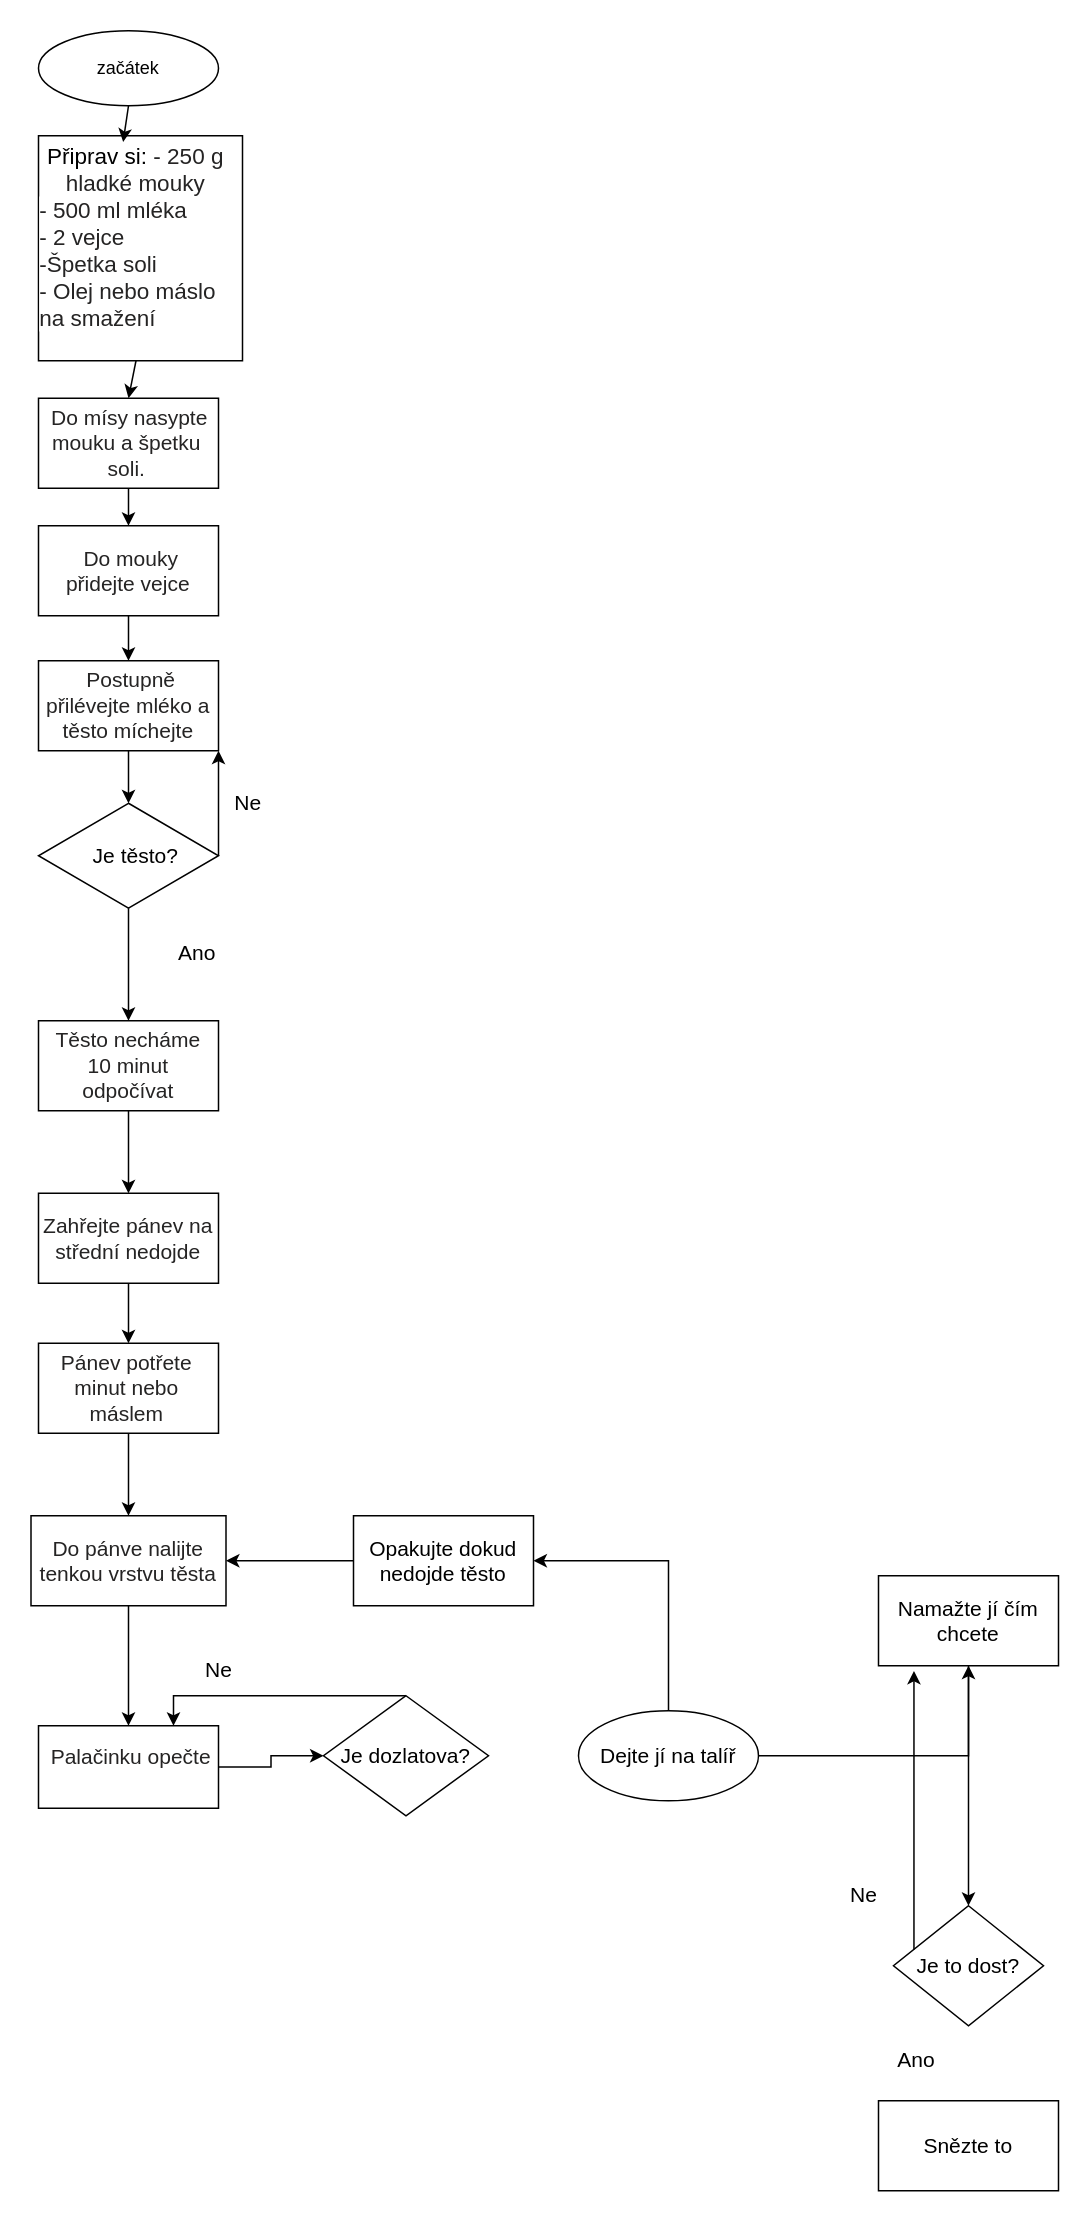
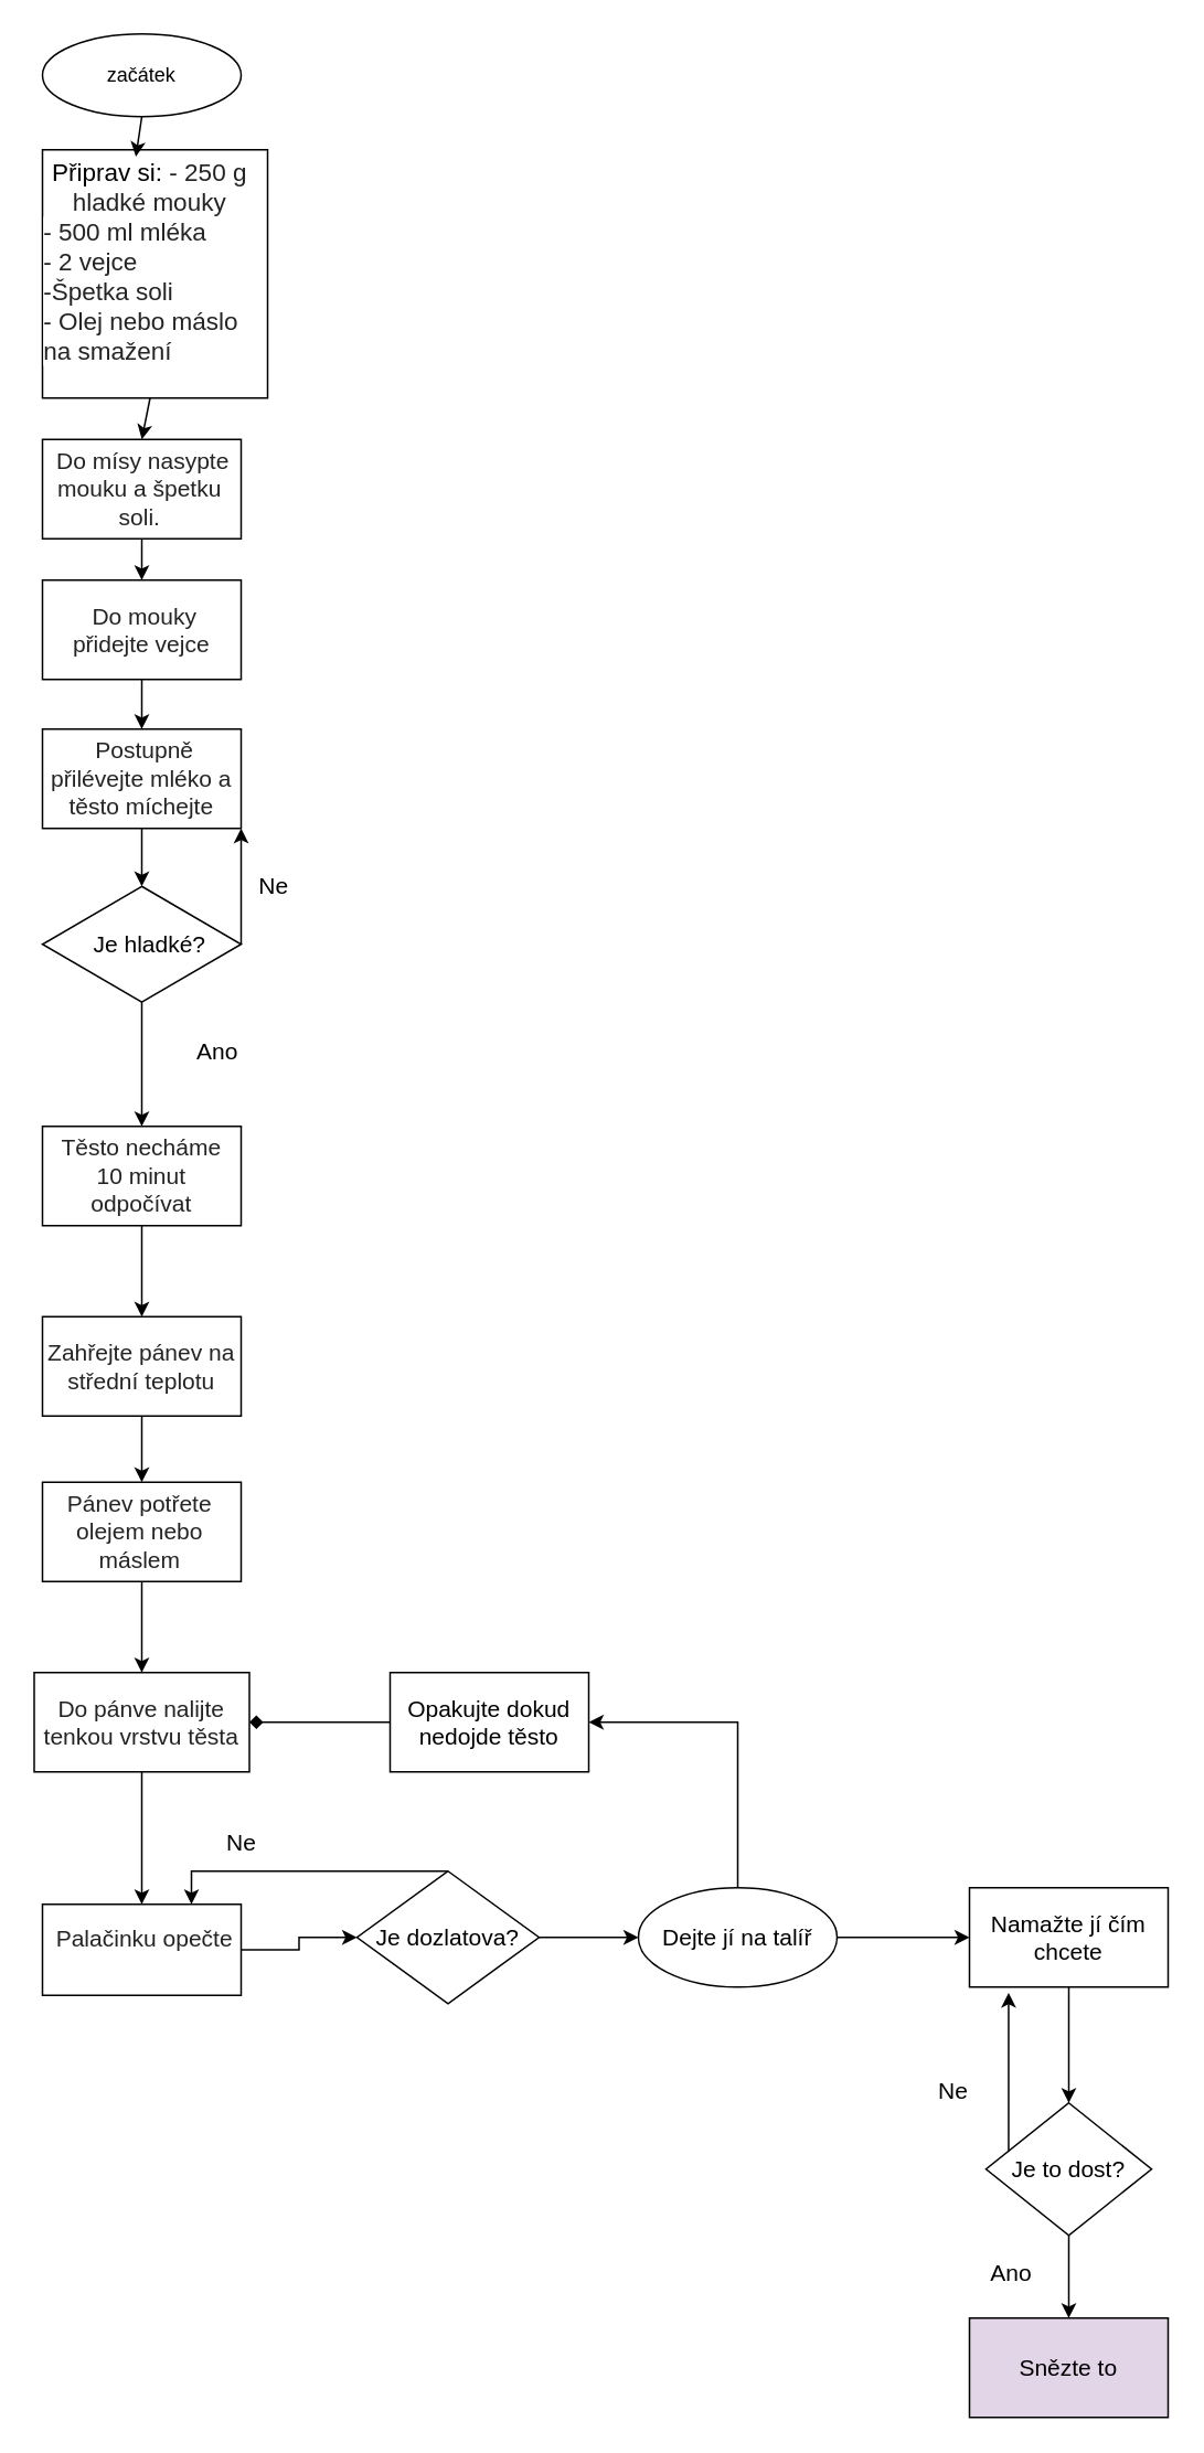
- <mxCell id="16" value="Je těsto?" style="text;html=1;align=center;verticalAlign=middle;whiteSpace=wrap;rounded=0;fontSize=14;" vertex="1" parent="1"><mxGeometry x="55" y="555" width="70" height="30" as="geometry" /></mxCell>
+ <mxCell id="16" value="Je hladké?" style="text;html=1;align=center;verticalAlign=middle;whiteSpace=wrap;rounded=0;fontSize=14;" vertex="1" parent="1"><mxGeometry x="55" y="555" width="70" height="30" as="geometry" /></mxCell>
- <mxCell id="26" value="&lt;span style=&quot;color: rgb(37, 36, 36); font-size: 14px; text-align: left; background-color: rgb(255, 255, 255);&quot;&gt;Zahřejte pánev na střední nedojde&lt;/span&gt;" style="text;html=1;align=center;verticalAlign=middle;whiteSpace=wrap;rounded=0;fontFamily=Helvetica;" vertex="1" parent="1"><mxGeometry x="25" y="810" width="120" height="30" as="geometry" /></mxCell>
+ <mxCell id="26" value="&lt;span style=&quot;color: rgb(37, 36, 36); font-size: 14px; text-align: left; background-color: rgb(255, 255, 255);&quot;&gt;Zahřejte pánev na střední teplotu&lt;/span&gt;" style="text;html=1;align=center;verticalAlign=middle;whiteSpace=wrap;rounded=0;fontFamily=Helvetica;" vertex="1" parent="1"><mxGeometry x="25" y="810" width="120" height="30" as="geometry" /></mxCell>
- <mxCell id="30" value="&lt;span style=&quot;color: rgb(37, 36, 36); font-size: 14px; text-align: left; background-color: rgb(255, 255, 255);&quot;&gt;Pánev potřete minut nebo máslem&lt;/span&gt;" style="text;html=1;align=center;verticalAlign=middle;whiteSpace=wrap;rounded=0;fontFamily=Helvetica;" vertex="1" parent="1"><mxGeometry x="39" y="910" width="90" height="30" as="geometry" /></mxCell>
+ <mxCell id="30" value="&lt;span style=&quot;color: rgb(37, 36, 36); font-size: 14px; text-align: left; background-color: rgb(255, 255, 255);&quot;&gt;Pánev potřete olejem nebo máslem&lt;/span&gt;" style="text;html=1;align=center;verticalAlign=middle;whiteSpace=wrap;rounded=0;fontFamily=Helvetica;" vertex="1" parent="1"><mxGeometry x="39" y="910" width="90" height="30" as="geometry" /></mxCell>
- <mxCell id="40" style="edgeStyle=orthogonalEdgeStyle;rounded=0;orthogonalLoop=1;jettySize=auto;html=1;entryX=1;entryY=0.5;entryDx=0;entryDy=0;" edge="1" parent="1" source="44" target="33"><mxGeometry relative="1" as="geometry"><Array as="points" /></mxGeometry></mxCell>
+ <mxCell id="40" style="edgeStyle=orthogonalEdgeStyle;rounded=0;orthogonalLoop=1;jettySize=auto;html=1;entryX=1;entryY=0.5;entryDx=0;entryDy=0;endArrow=diamond;" edge="1" parent="1" source="44" target="33"><mxGeometry relative="1" as="geometry"><Array as="points" /></mxGeometry></mxCell>
- <mxCell id="46" value="Namažte jí čím chcete" style="rounded=0;whiteSpace=wrap;html=1;fontSize=14;" vertex="1" parent="1"><mxGeometry x="585" y="1050" width="120" height="60" as="geometry" /></mxCell>
+ <mxCell id="46" value="Namažte jí čím chcete" style="rounded=0;whiteSpace=wrap;html=1;fontSize=14;" vertex="1" parent="1"><mxGeometry x="585" y="1140" width="120" height="60" as="geometry" /></mxCell>
+ <mxCell id="37" value="" style="edgeStyle=orthogonalEdgeStyle;rounded=0;orthogonalLoop=1;jettySize=auto;html=1;" edge="1" parent="1" source="38" target="42"><mxGeometry relative="1" as="geometry" /></mxCell>
+ <mxCell id="47" style="edgeStyle=orthogonalEdgeStyle;rounded=0;orthogonalLoop=1;jettySize=auto;html=1;exitX=0.5;exitY=1;exitDx=0;exitDy=0;entryX=0.5;entryY=0;entryDx=0;entryDy=0;" edge="1" parent="1" source="48" target="51"><mxGeometry relative="1" as="geometry" /></mxCell>
- <mxCell id="51" value="Snězte to" style="rounded=0;whiteSpace=wrap;html=1;fontSize=14;" vertex="1" parent="1"><mxGeometry x="585" y="1400" width="120" height="60" as="geometry" /></mxCell>
+ <mxCell id="51" value="Snězte to" style="rounded=0;whiteSpace=wrap;html=1;fontSize=14;fillColor=#e1d5e7;" vertex="1" parent="1"><mxGeometry x="585" y="1400" width="120" height="60" as="geometry" /></mxCell>
